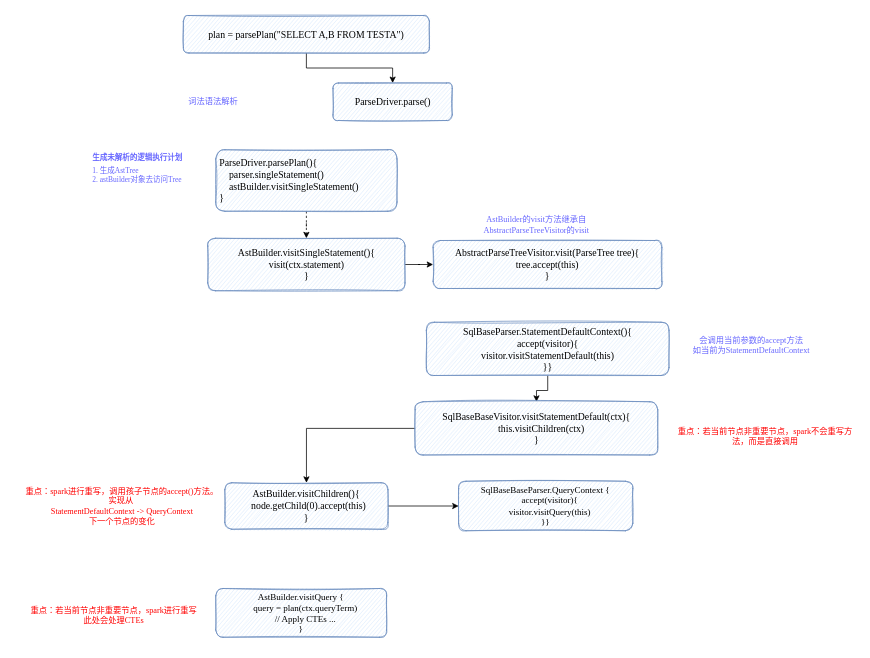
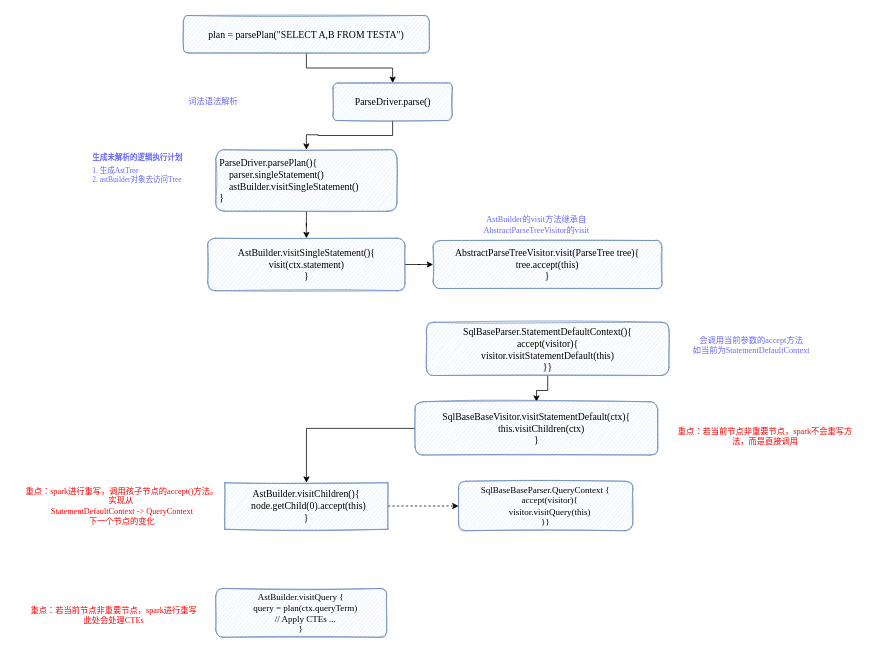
+ <mxCell id="4" value="" style="edgeStyle=orthogonalEdgeStyle;rounded=0;orthogonalLoop=1;jettySize=auto;html=1;fontFamily=Comic Sans MS;fontSize=11;fontColor=#A680B8;" edge="1" parent="1" source="5" target="8"><mxGeometry relative="1" as="geometry" /></mxCell>
- <mxCell id="7" value="" style="edgeStyle=orthogonalEdgeStyle;rounded=0;orthogonalLoop=1;jettySize=auto;html=1;fontFamily=Comic Sans MS;fontSize=11;fontColor=#6666FF;dashed=1;" edge="1" parent="1" source="8" target="10"><mxGeometry relative="1" as="geometry" /></mxCell>
+ <mxCell id="7" value="" style="edgeStyle=orthogonalEdgeStyle;rounded=0;orthogonalLoop=1;jettySize=auto;html=1;fontFamily=Comic Sans MS;fontSize=11;fontColor=#6666FF;" edge="1" parent="1" source="8" target="10"><mxGeometry relative="1" as="geometry" /></mxCell>
- <mxCell id="21" value="&lt;div&gt;&lt;span style=&quot;font-size: 13.067px&quot;&gt;AstBuilder.visitChildren(){&lt;/span&gt;&lt;/div&gt;&lt;div&gt;&lt;span style=&quot;font-size: 13.067px&quot;&gt;&amp;nbsp; node.getChild(0).accept(this)&lt;/span&gt;&lt;/div&gt;&lt;div&gt;&lt;span style=&quot;font-size: 13.067px&quot;&gt;}&lt;/span&gt;&lt;/div&gt;" style="rounded=1;whiteSpace=wrap;html=1;sketch=1;fillColor=#dae8fc;strokeColor=#6c8ebf;shadow=0;glass=0;fontColor=default;labelBackgroundColor=none;fontFamily=Comic Sans MS;" vertex="1" parent="1"><mxGeometry x="299.25" y="643" width="217.5" height="62" as="geometry" /></mxCell>
+ <mxCell id="21" value="&lt;div&gt;&lt;span style=&quot;font-size: 13.067px&quot;&gt;AstBuilder.visitChildren(){&lt;/span&gt;&lt;/div&gt;&lt;div&gt;&lt;span style=&quot;font-size: 13.067px&quot;&gt;&amp;nbsp; node.getChild(0).accept(this)&lt;/span&gt;&lt;/div&gt;&lt;div&gt;&lt;span style=&quot;font-size: 13.067px&quot;&gt;}&lt;/span&gt;&lt;/div&gt;" style="whiteSpace=wrap;html=1;sketch=1;fillColor=#dae8fc;strokeColor=#6c8ebf;shadow=0;glass=0;fontColor=default;labelBackgroundColor=none;fontFamily=Comic Sans MS;rounded=0;" vertex="1" parent="1"><mxGeometry x="299.25" y="643" width="217.5" height="62" as="geometry" /></mxCell>
- <mxCell id="20" value="" style="edgeStyle=orthogonalEdgeStyle;rounded=0;orthogonalLoop=1;jettySize=auto;html=1;fontFamily=Comic Sans MS;fontSize=10;fontColor=#6666FF;" edge="1" parent="1" source="21" target="23"><mxGeometry relative="1" as="geometry" /></mxCell>
+ <mxCell id="20" value="" style="edgeStyle=orthogonalEdgeStyle;rounded=0;orthogonalLoop=1;jettySize=auto;html=1;fontFamily=Comic Sans MS;fontSize=10;fontColor=#6666FF;dashed=1;" edge="1" parent="1" source="21" target="23"><mxGeometry relative="1" as="geometry" /></mxCell>
